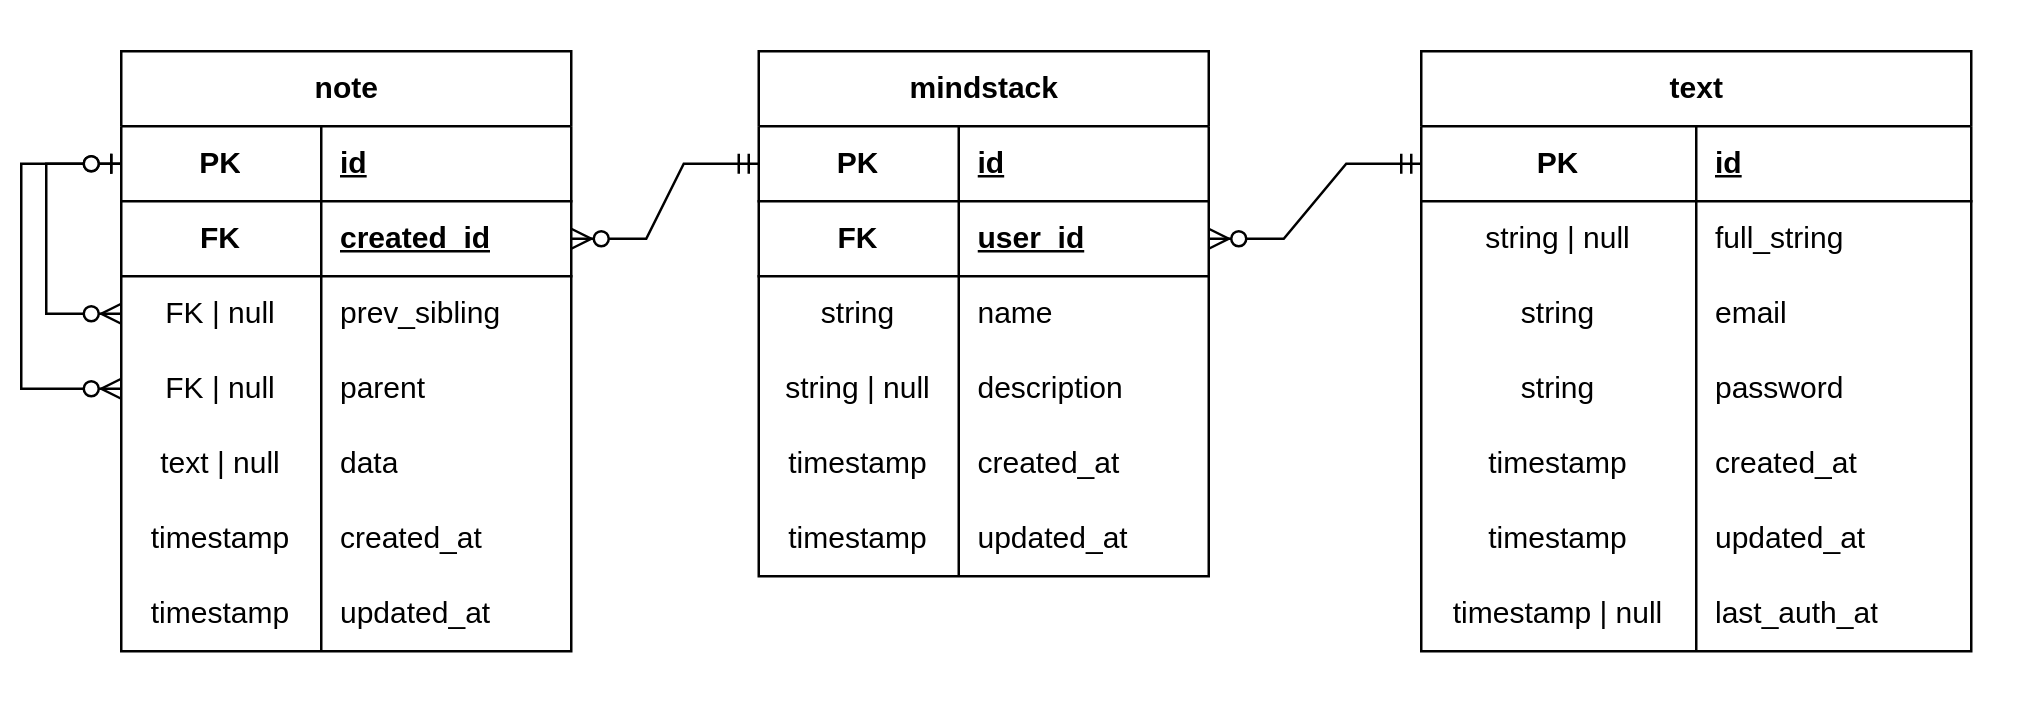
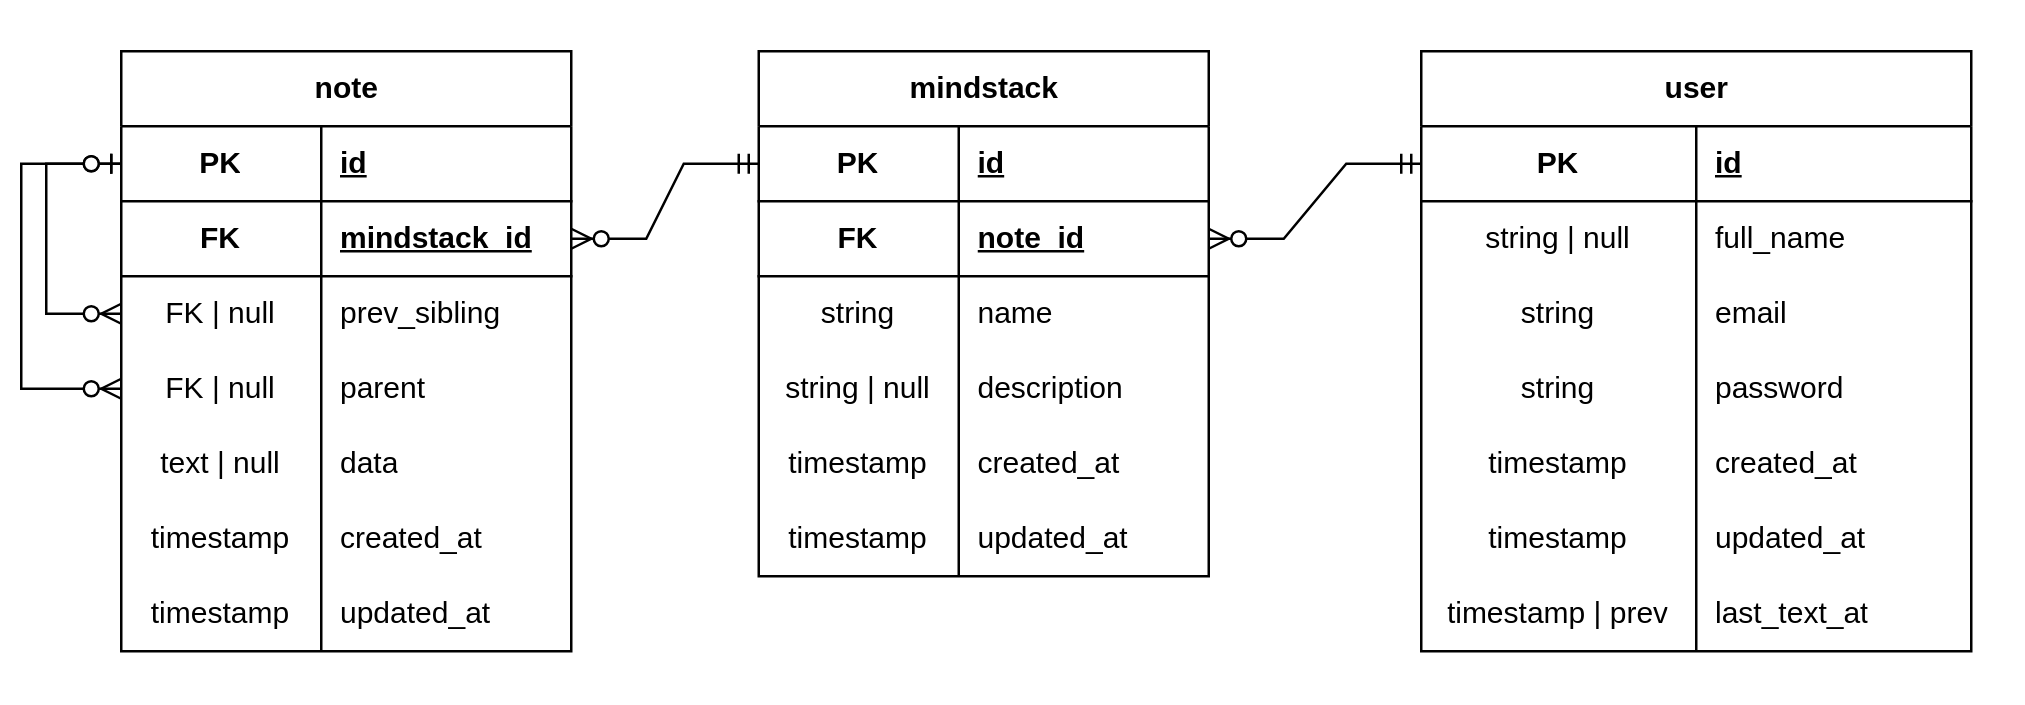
- <mxCell id="45" value="text" style="shape=table;startSize=30;container=1;collapsible=1;childLayout=tableLayout;fixedRows=1;rowLines=0;fontStyle=1;align=center;resizeLast=1;html=1;" parent="1" vertex="1"><mxGeometry x="540" y="20" width="220" height="240" as="geometry" /></mxCell>
+ <mxCell id="45" value="user" style="shape=table;startSize=30;container=1;collapsible=1;childLayout=tableLayout;fixedRows=1;rowLines=0;fontStyle=1;align=center;resizeLast=1;html=1;" parent="1" vertex="1"><mxGeometry x="540" y="20" width="220" height="240" as="geometry" /></mxCell>
- <mxCell id="8" value="created_id" style="shape=partialRectangle;connectable=0;fillColor=none;top=0;left=0;bottom=0;right=0;align=left;spacingLeft=6;fontStyle=5;overflow=hidden;whiteSpace=wrap;html=1;" vertex="1" parent="6"><mxGeometry x="80" width="100" height="30" as="geometry"><mxRectangle width="100" height="30" as="alternateBounds" /></mxGeometry></mxCell>
+ <mxCell id="8" value="mindstack_id" style="shape=partialRectangle;connectable=0;fillColor=none;top=0;left=0;bottom=0;right=0;align=left;spacingLeft=6;fontStyle=5;overflow=hidden;whiteSpace=wrap;html=1;" vertex="1" parent="6"><mxGeometry x="80" width="100" height="30" as="geometry"><mxRectangle width="100" height="30" as="alternateBounds" /></mxGeometry></mxCell>
- <mxCell id="32" value="user_id" style="shape=partialRectangle;connectable=0;fillColor=none;top=0;left=0;bottom=0;right=0;align=left;spacingLeft=6;fontStyle=5;overflow=hidden;whiteSpace=wrap;html=1;" parent="30" vertex="1"><mxGeometry x="80" width="100" height="30" as="geometry"><mxRectangle width="100" height="30" as="alternateBounds" /></mxGeometry></mxCell>
+ <mxCell id="32" value="note_id" style="shape=partialRectangle;connectable=0;fillColor=none;top=0;left=0;bottom=0;right=0;align=left;spacingLeft=6;fontStyle=5;overflow=hidden;whiteSpace=wrap;html=1;" parent="30" vertex="1"><mxGeometry x="80" width="100" height="30" as="geometry"><mxRectangle width="100" height="30" as="alternateBounds" /></mxGeometry></mxCell>
- <mxCell id="51" value="full_string" style="shape=partialRectangle;connectable=0;fillColor=none;top=0;left=0;bottom=0;right=0;align=left;spacingLeft=6;overflow=hidden;whiteSpace=wrap;html=1;" parent="49" vertex="1"><mxGeometry x="110" width="110" height="30" as="geometry"><mxRectangle width="110" height="30" as="alternateBounds" /></mxGeometry></mxCell>
+ <mxCell id="51" value="full_name" style="shape=partialRectangle;connectable=0;fillColor=none;top=0;left=0;bottom=0;right=0;align=left;spacingLeft=6;overflow=hidden;whiteSpace=wrap;html=1;" parent="49" vertex="1"><mxGeometry x="110" width="110" height="30" as="geometry"><mxRectangle width="110" height="30" as="alternateBounds" /></mxGeometry></mxCell>
- <mxCell id="65" value="timestamp | null" style="shape=partialRectangle;connectable=0;fillColor=none;top=0;left=0;bottom=0;right=0;editable=1;overflow=hidden;whiteSpace=wrap;html=1;" vertex="1" parent="64"><mxGeometry width="110" height="30" as="geometry"><mxRectangle width="110" height="30" as="alternateBounds" /></mxGeometry></mxCell>
+ <mxCell id="65" value="timestamp | prev" style="shape=partialRectangle;connectable=0;fillColor=none;top=0;left=0;bottom=0;right=0;editable=1;overflow=hidden;whiteSpace=wrap;html=1;" vertex="1" parent="64"><mxGeometry width="110" height="30" as="geometry"><mxRectangle width="110" height="30" as="alternateBounds" /></mxGeometry></mxCell>
- <mxCell id="66" value="last_auth_at" style="shape=partialRectangle;connectable=0;fillColor=none;top=0;left=0;bottom=0;right=0;align=left;spacingLeft=6;overflow=hidden;whiteSpace=wrap;html=1;" vertex="1" parent="64"><mxGeometry x="110" width="110" height="30" as="geometry"><mxRectangle width="110" height="30" as="alternateBounds" /></mxGeometry></mxCell>
+ <mxCell id="66" value="last_text_at" style="shape=partialRectangle;connectable=0;fillColor=none;top=0;left=0;bottom=0;right=0;align=left;spacingLeft=6;overflow=hidden;whiteSpace=wrap;html=1;" vertex="1" parent="64"><mxGeometry x="110" width="110" height="30" as="geometry"><mxRectangle width="110" height="30" as="alternateBounds" /></mxGeometry></mxCell>
